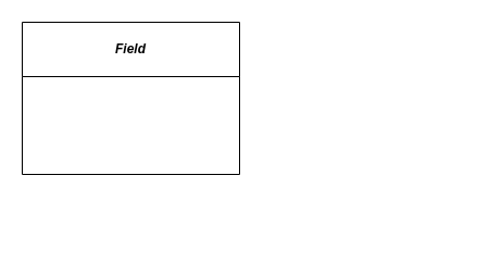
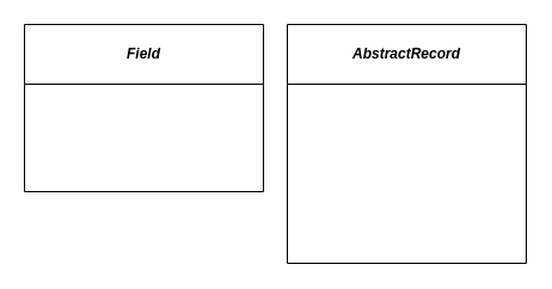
+ <mxCell id="3" value="&lt;i&gt;AbstractRecord&lt;/i&gt;" style="swimlane;whiteSpace=wrap;html=1;startSize=50;" parent="1" vertex="1"><mxGeometry x="240" y="20" width="200" height="200" as="geometry" /></mxCell>
